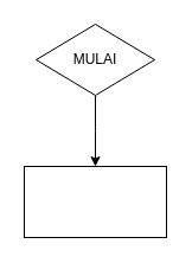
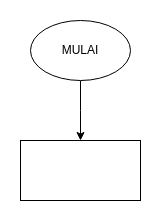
- <mxCell id="3" value="MULAI" style="rhombus;whiteSpace=wrap;html=1;" vertex="1" parent="1"><mxGeometry x="30" y="20" width="100" height="60" as="geometry" /></mxCell>
+ <mxCell id="3" value="MULAI" style="ellipse;whiteSpace=wrap;html=1;" vertex="1" parent="1"><mxGeometry x="30" y="20" width="100" height="60" as="geometry" /></mxCell>
